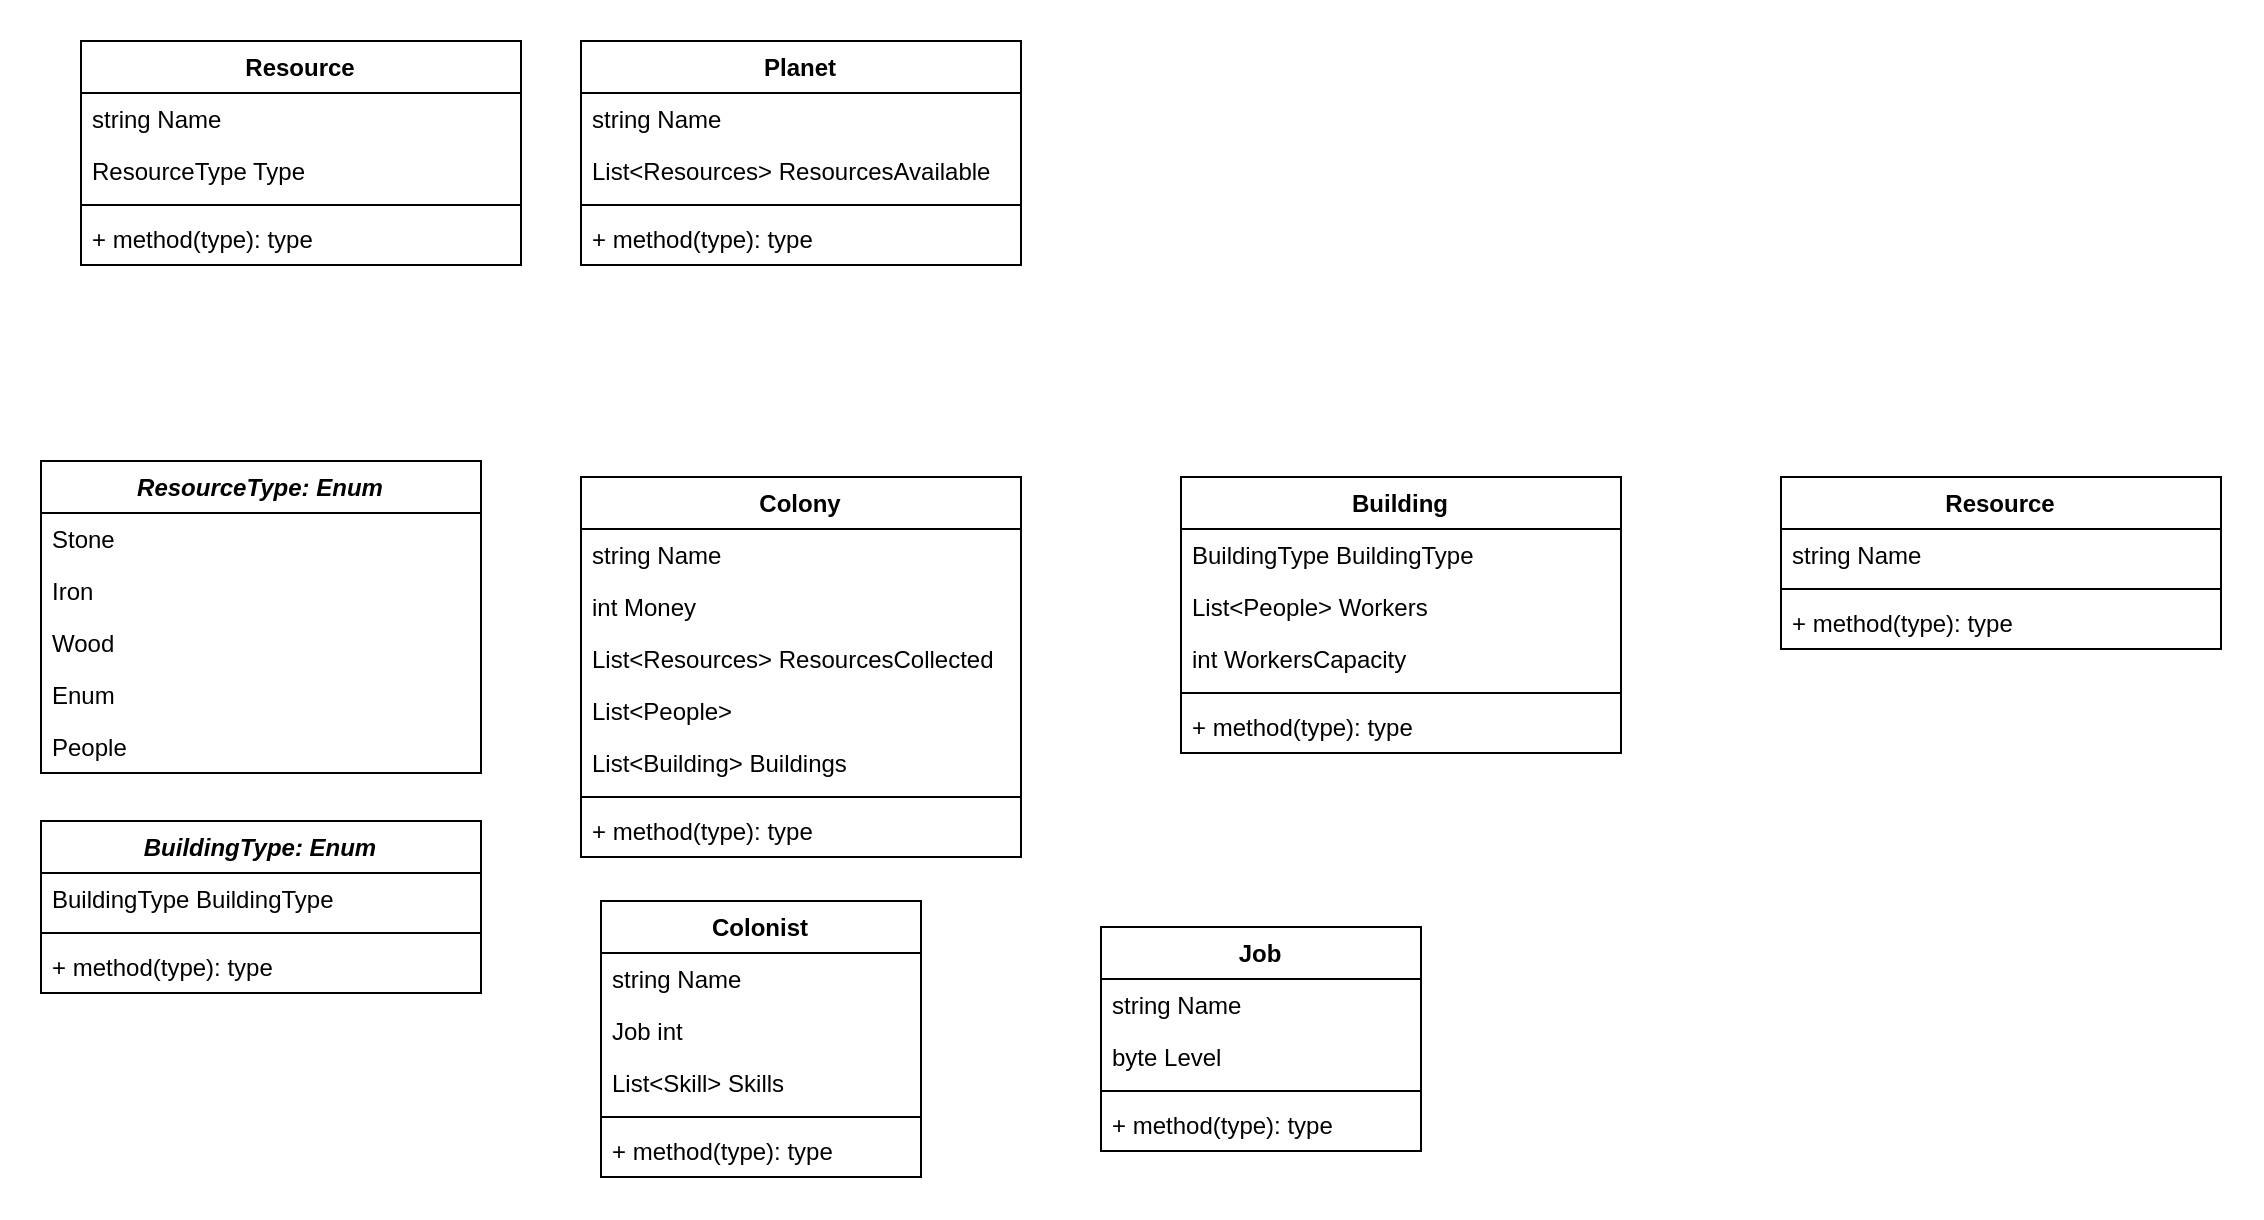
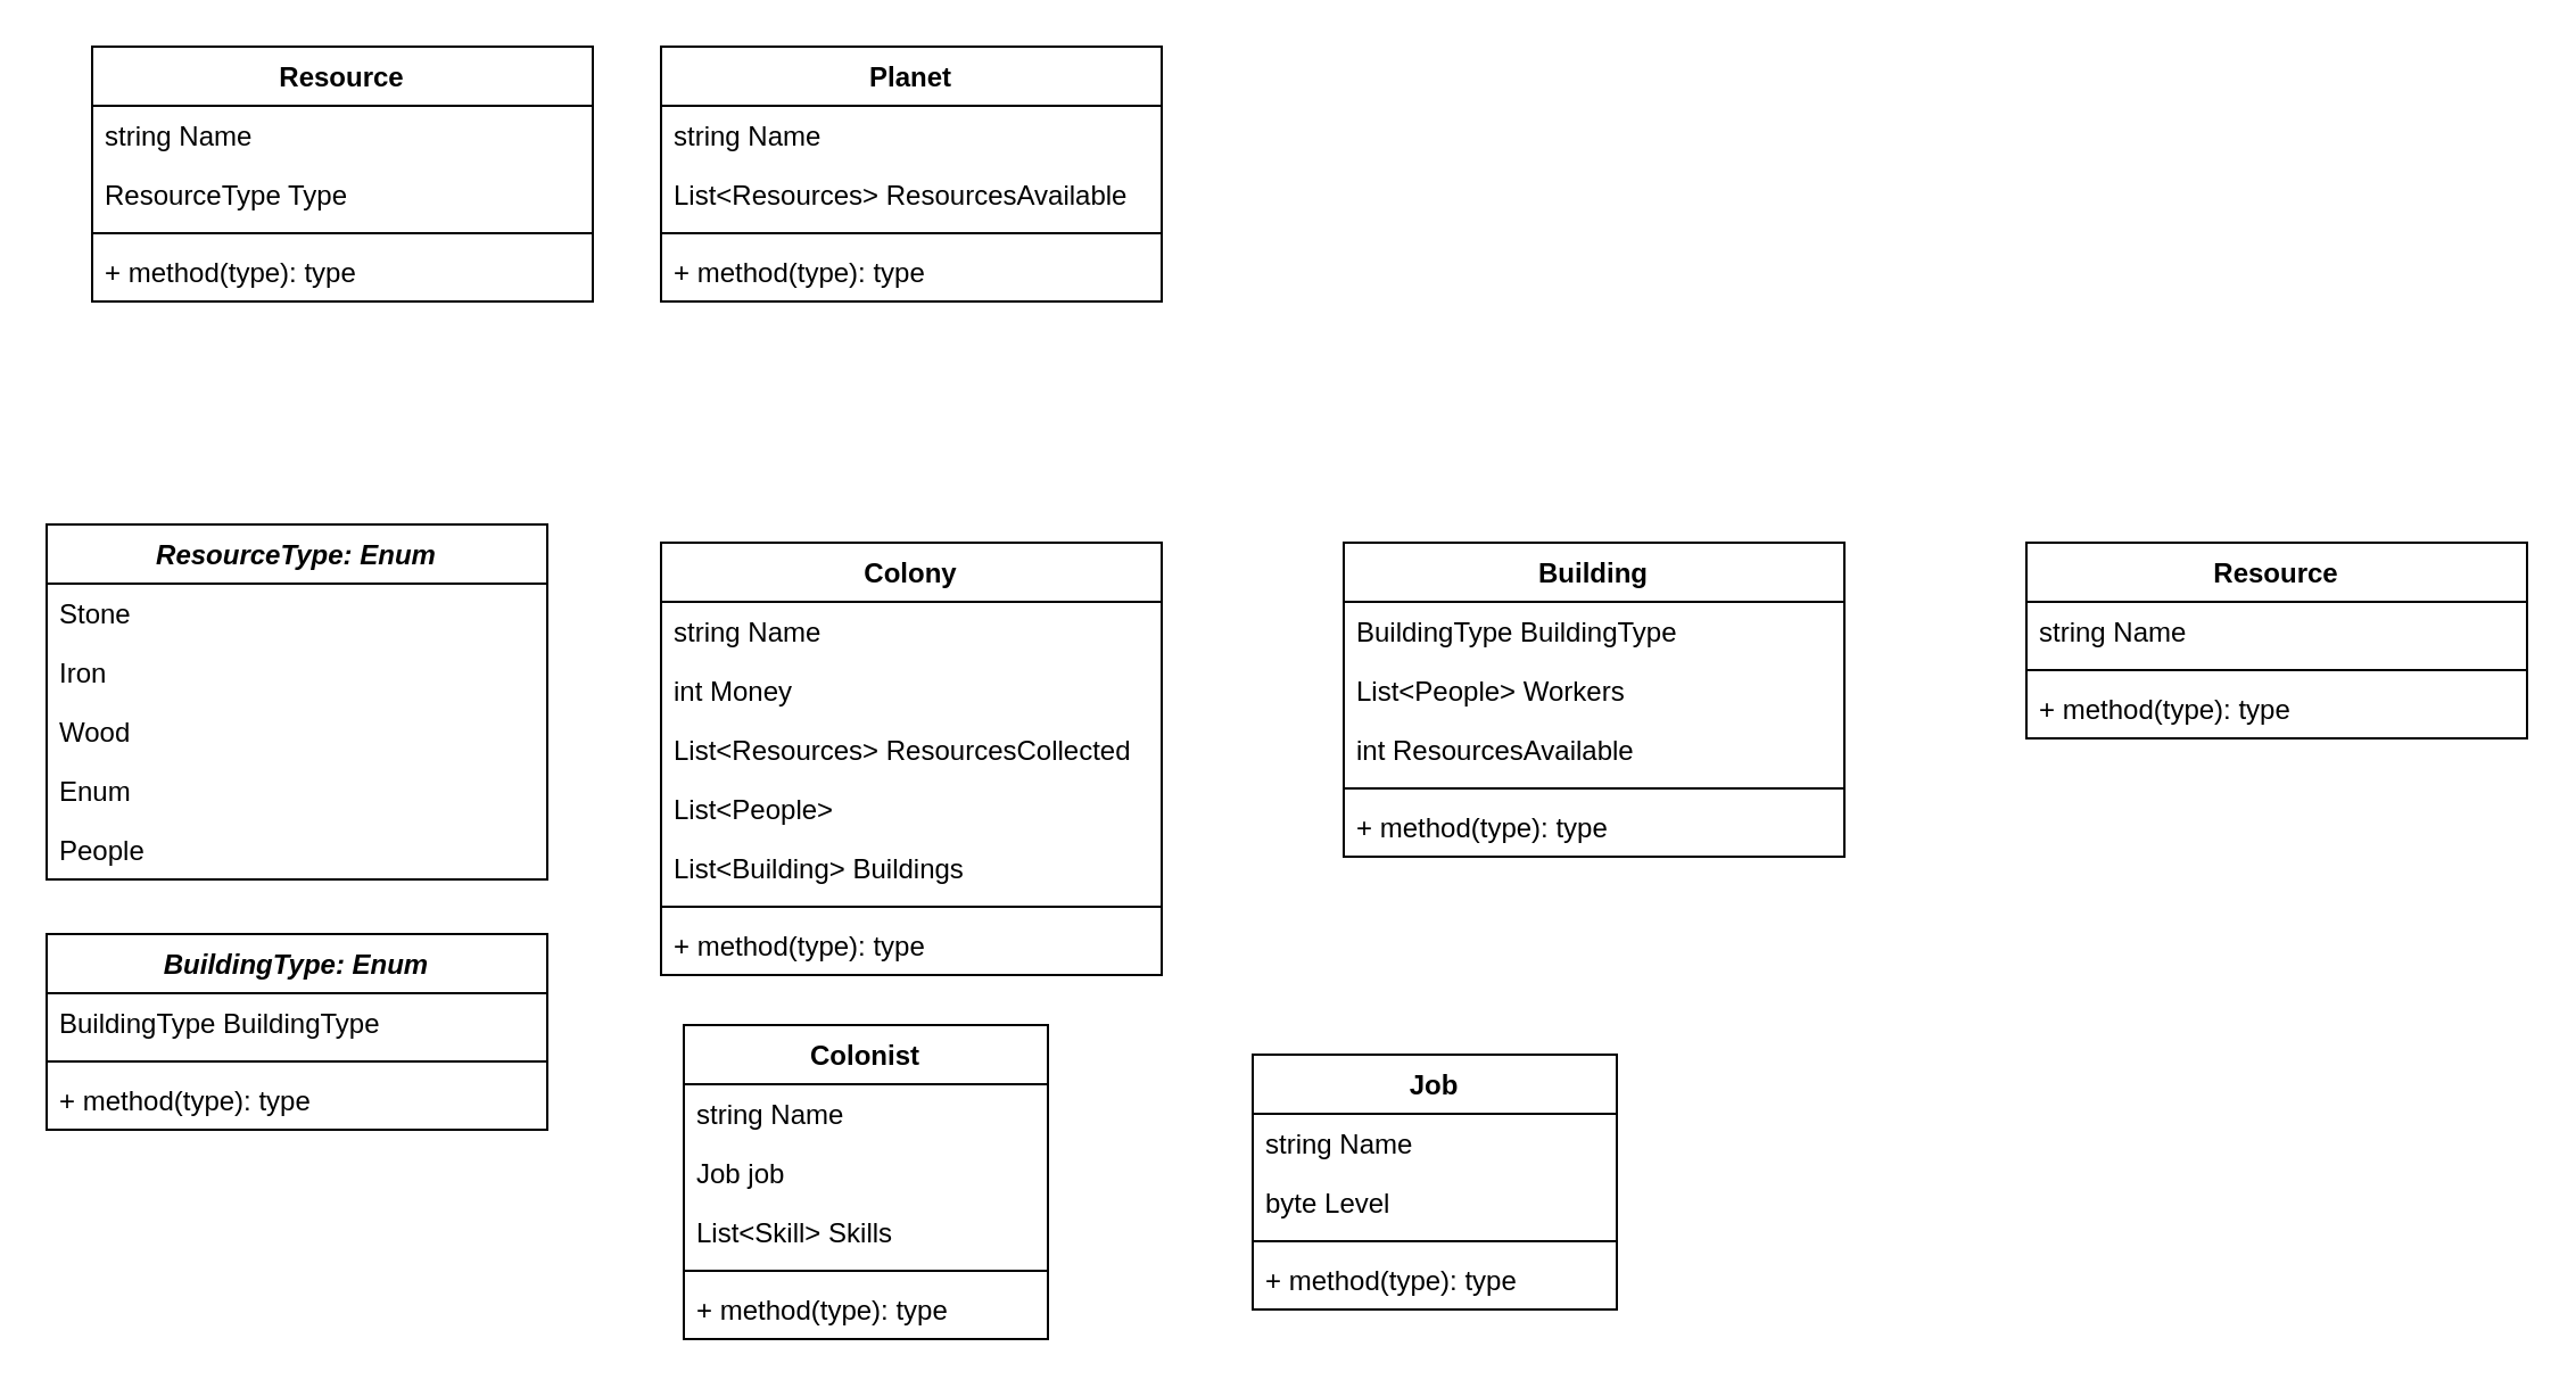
- <mxCell id="29" value="int WorkersCapacity" style="text;strokeColor=none;fillColor=none;align=left;verticalAlign=top;spacingLeft=4;spacingRight=4;overflow=hidden;rotatable=0;points=[[0,0.5],[1,0.5]];portConstraint=eastwest;" vertex="1" parent="26"><mxGeometry y="78" width="220" height="26" as="geometry" /></mxCell>
+ <mxCell id="29" value="int ResourcesAvailable" style="text;strokeColor=none;fillColor=none;align=left;verticalAlign=top;spacingLeft=4;spacingRight=4;overflow=hidden;rotatable=0;points=[[0,0.5],[1,0.5]];portConstraint=eastwest;" vertex="1" parent="26"><mxGeometry y="78" width="220" height="26" as="geometry" /></mxCell>
- <mxCell id="4" value="Job int" style="text;strokeColor=none;fillColor=none;align=left;verticalAlign=top;spacingLeft=4;spacingRight=4;overflow=hidden;rotatable=0;points=[[0,0.5],[1,0.5]];portConstraint=eastwest;" vertex="1" parent="2"><mxGeometry y="52" width="160" height="26" as="geometry" /></mxCell>
+ <mxCell id="4" value="Job job" style="text;strokeColor=none;fillColor=none;align=left;verticalAlign=top;spacingLeft=4;spacingRight=4;overflow=hidden;rotatable=0;points=[[0,0.5],[1,0.5]];portConstraint=eastwest;" vertex="1" parent="2"><mxGeometry y="52" width="160" height="26" as="geometry" /></mxCell>
